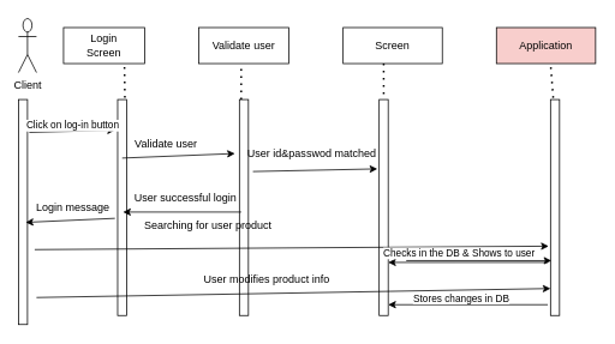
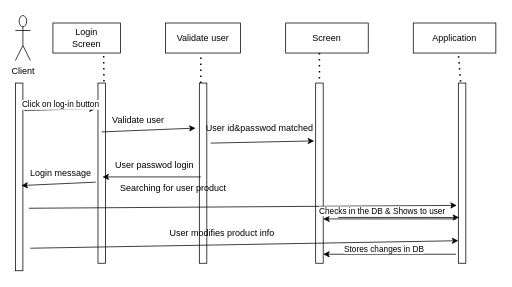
- <mxCell id="10" value="Application" style="rounded=0;whiteSpace=wrap;html=1;fillColor=#f8cecc;" parent="1" vertex="1"><mxGeometry x="550" y="30" width="110" height="40" as="geometry" /></mxCell>
+ <mxCell id="10" value="Application" style="rounded=0;whiteSpace=wrap;html=1;" parent="1" vertex="1"><mxGeometry x="550" y="30" width="110" height="40" as="geometry" /></mxCell>
- <mxCell id="18" value="User successful login" style="text;html=1;align=center;verticalAlign=middle;resizable=0;points=[];autosize=1;" vertex="1" parent="1"><mxGeometry x="140" y="210" width="130" height="20" as="geometry" /></mxCell>
+ <mxCell id="18" value="User passwod login" style="text;html=1;align=center;verticalAlign=middle;resizable=0;points=[];autosize=1;" vertex="1" parent="1"><mxGeometry x="140" y="210" width="130" height="20" as="geometry" /></mxCell>
